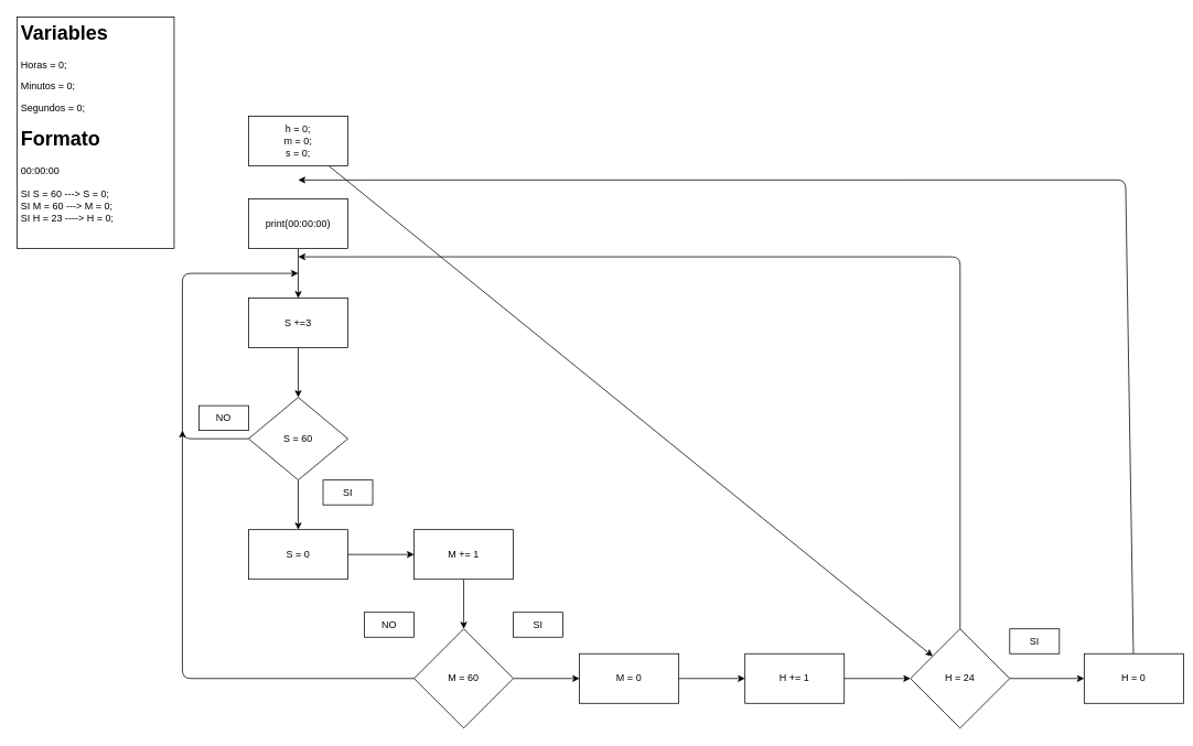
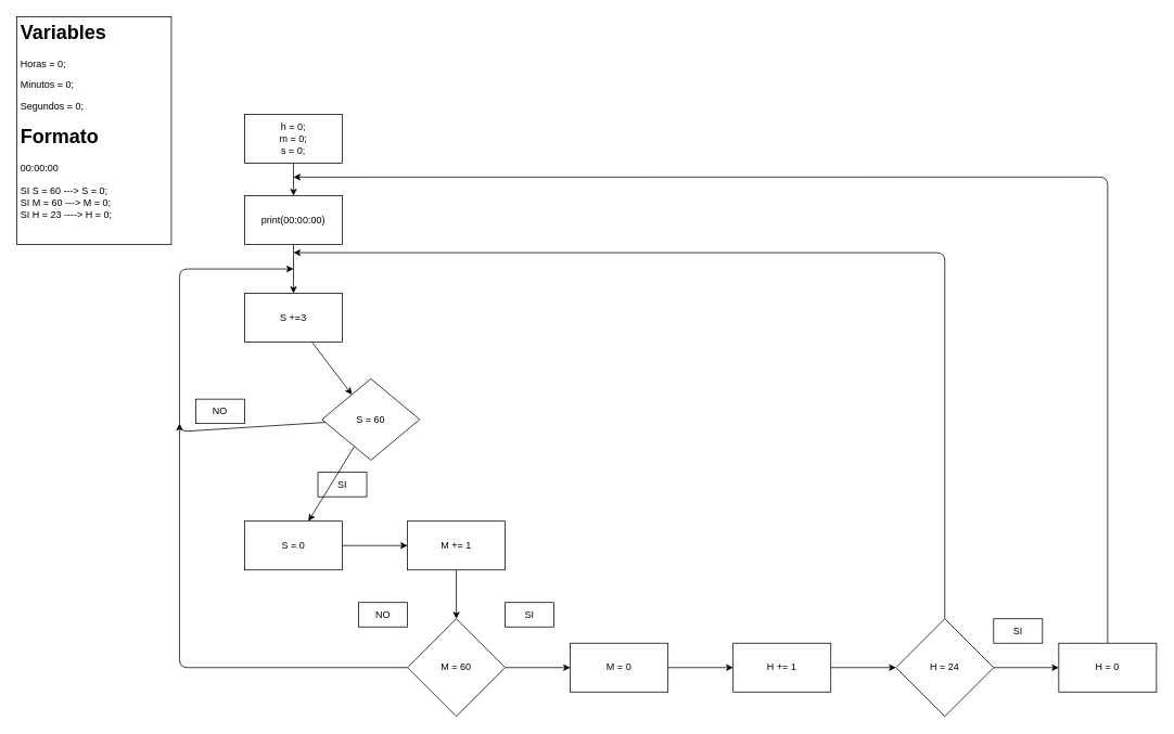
- <mxCell id="3" value="" style="edgeStyle=none;html=1;" edge="1" parent="1" source="4" target="29"><mxGeometry relative="1" as="geometry" /></mxCell>
+ <mxCell id="3" value="" style="edgeStyle=none;html=1;" edge="1" parent="1" source="4" target="6"><mxGeometry relative="1" as="geometry" /></mxCell>
- <mxCell id="11" value="S = 60" style="rhombus;whiteSpace=wrap;html=1;rounded=0;shadow=0;sketch=0;" vertex="1" parent="1"><mxGeometry x="300" y="480" width="120" height="100" as="geometry" /></mxCell>
+ <mxCell id="11" value="S = 60" style="rhombus;whiteSpace=wrap;html=1;rounded=0;shadow=0;sketch=0;" vertex="1" parent="1"><mxGeometry x="395" y="465" width="120" height="100" as="geometry" /></mxCell>
- <mxCell id="31" value="H = 0" style="whiteSpace=wrap;html=1;rounded=0;shadow=0;sketch=0;" vertex="1" parent="1"><mxGeometry x="1310" y="790" width="120" height="60" as="geometry" /></mxCell>
+ <mxCell id="31" value="H = 0" style="whiteSpace=wrap;html=1;rounded=0;shadow=0;sketch=0;" vertex="1" parent="1"><mxGeometry x="1300" y="790" width="120" height="60" as="geometry" /></mxCell>
